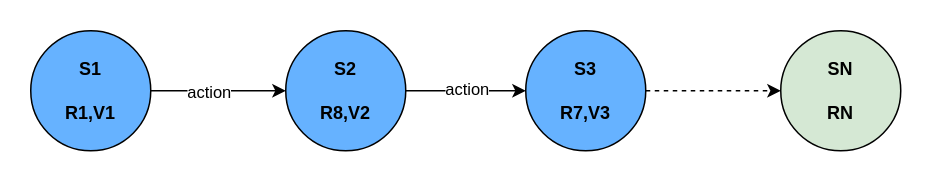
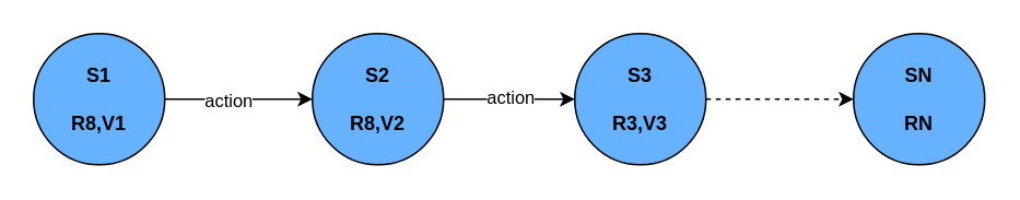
- <mxCell id="2" value="&lt;b&gt;S1&lt;br&gt;&lt;br&gt;R1,V1&lt;/b&gt;" style="ellipse;whiteSpace=wrap;html=1;aspect=fixed;fillColor=#66B2FF;" vertex="1" parent="1"><mxGeometry x="20" y="20" width="80" height="80" as="geometry" /></mxCell>
+ <mxCell id="2" value="&lt;b&gt;S1&lt;br&gt;&lt;br&gt;R8,V1&lt;/b&gt;" style="ellipse;whiteSpace=wrap;html=1;aspect=fixed;fillColor=#66B2FF;" vertex="1" parent="1"><mxGeometry x="20" y="20" width="80" height="80" as="geometry" /></mxCell>
- <mxCell id="4" value="&lt;b&gt;S3&lt;br&gt;&lt;br&gt;R7,V3&lt;/b&gt;" style="ellipse;whiteSpace=wrap;html=1;aspect=fixed;fillColor=#66B2FF;" vertex="1" parent="1"><mxGeometry x="350" y="20" width="80" height="80" as="geometry" /></mxCell>
+ <mxCell id="4" value="&lt;b&gt;S3&lt;br&gt;&lt;br&gt;R3,V3&lt;/b&gt;" style="ellipse;whiteSpace=wrap;html=1;aspect=fixed;fillColor=#66B2FF;" vertex="1" parent="1"><mxGeometry x="350" y="20" width="80" height="80" as="geometry" /></mxCell>
- <mxCell id="5" value="&lt;b&gt;SN&lt;br&gt;&lt;br&gt;RN&lt;/b&gt;" style="ellipse;whiteSpace=wrap;html=1;aspect=fixed;fillColor=#d5e8d4;" vertex="1" parent="1"><mxGeometry x="520" y="20" width="80" height="80" as="geometry" /></mxCell>
+ <mxCell id="5" value="&lt;b&gt;SN&lt;br&gt;&lt;br&gt;RN&lt;/b&gt;" style="ellipse;whiteSpace=wrap;html=1;aspect=fixed;fillColor=#66B2FF;" vertex="1" parent="1"><mxGeometry x="520" y="20" width="80" height="80" as="geometry" /></mxCell>
